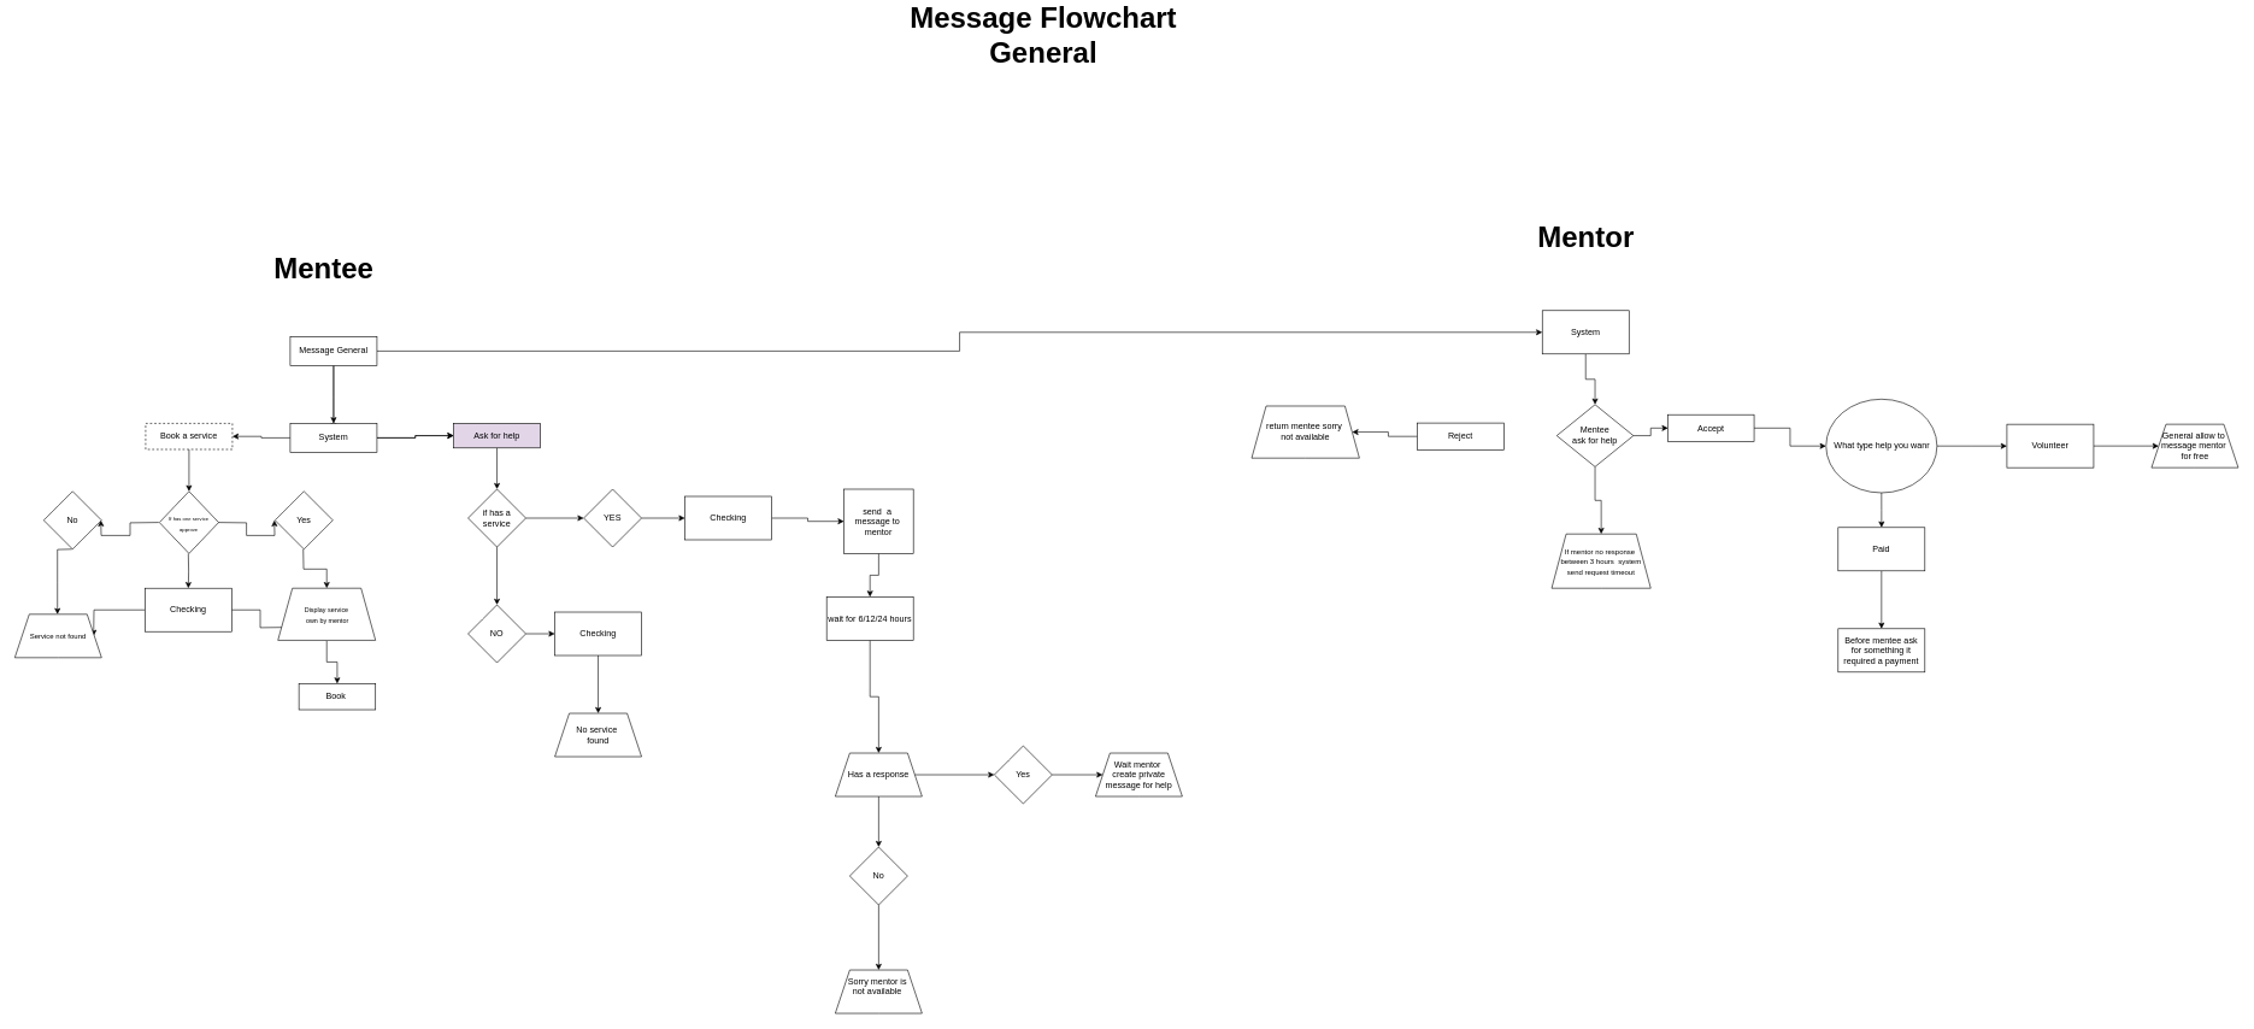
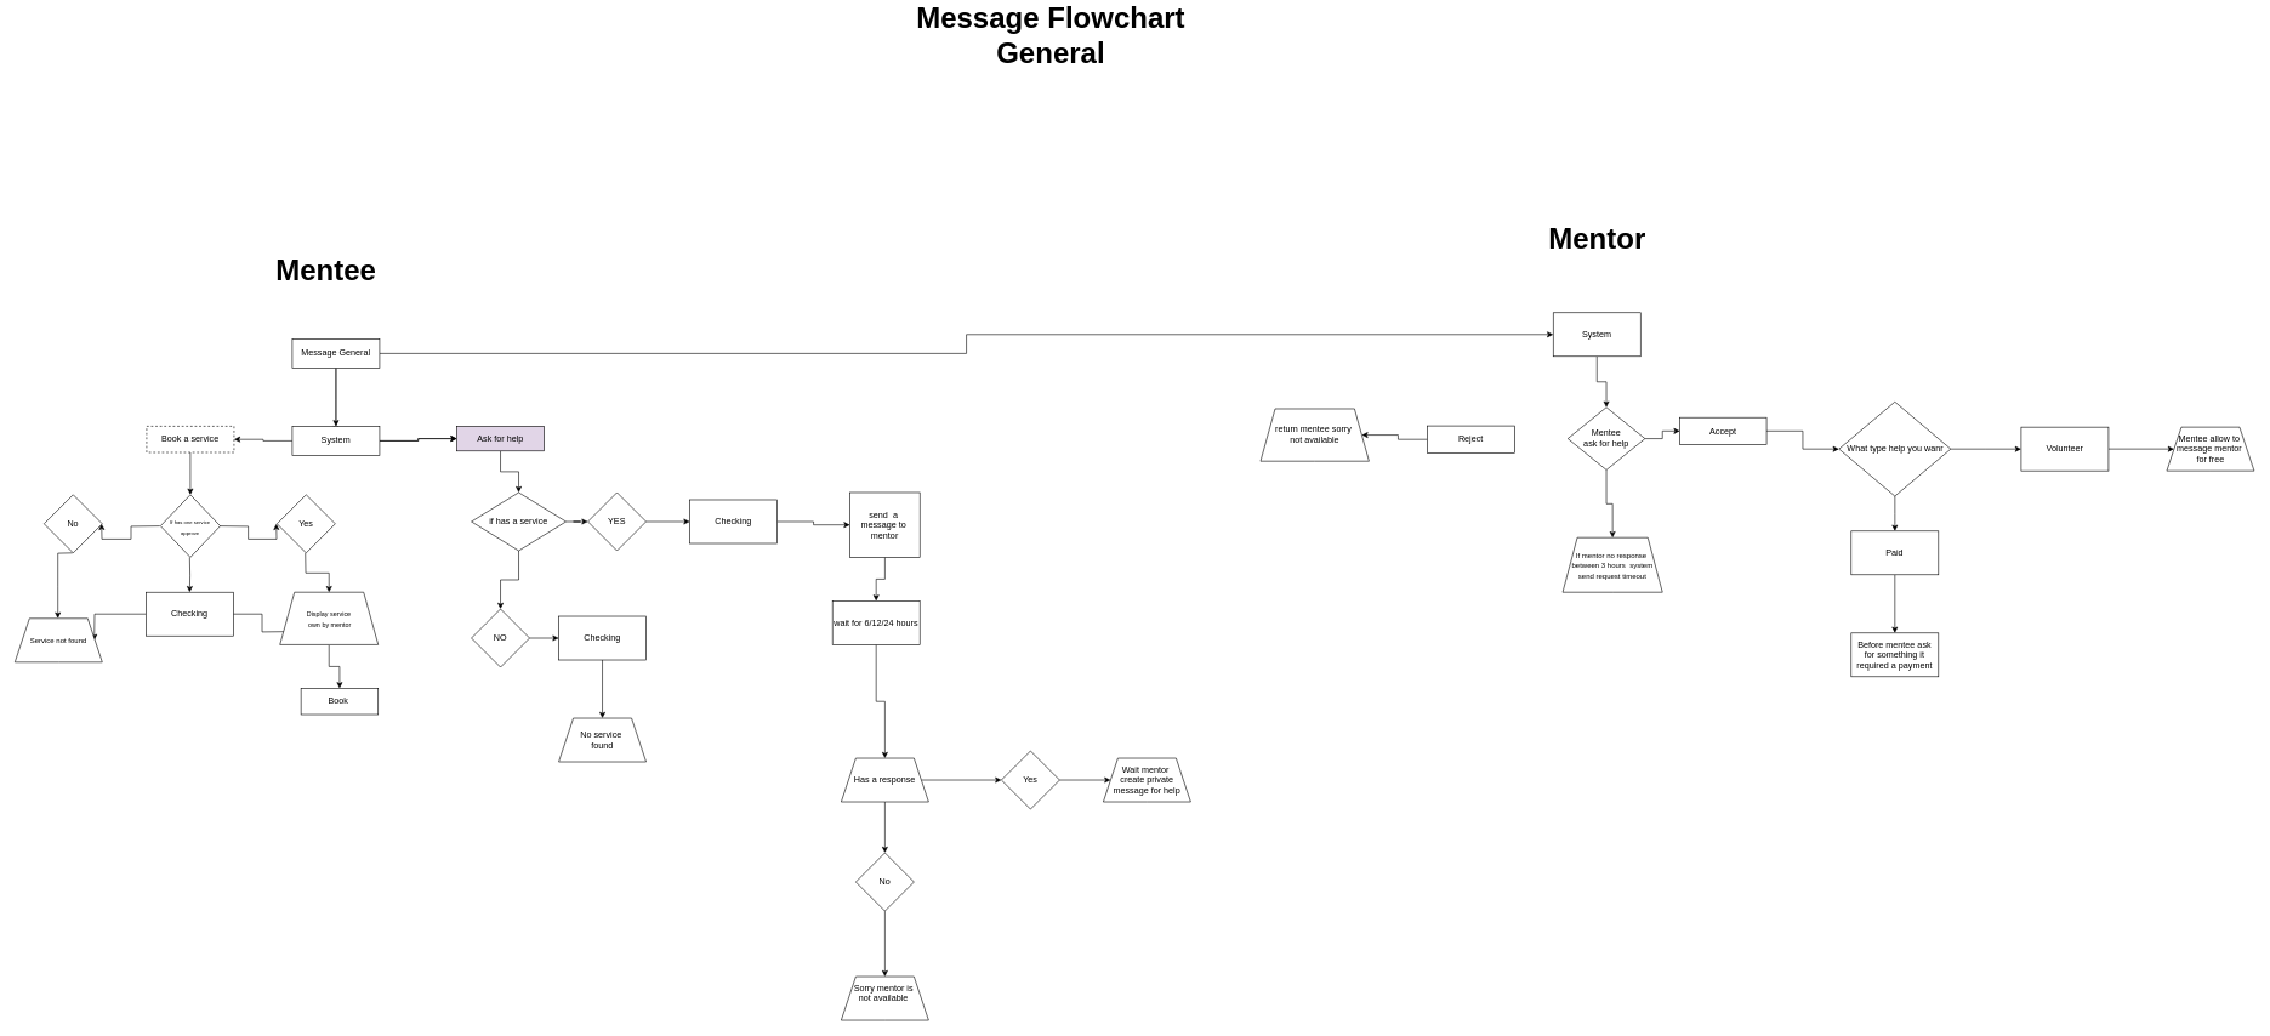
- <mxCell id="68" value="What type help you wanr" style="ellipse;whiteSpace=wrap;html=1;glass=0;strokeWidth=1;shadow=0;arcSize=0;" parent="1" vertex="1"><mxGeometry x="2525.5" y="538.5" width="153.5" height="129.5" as="geometry" /></mxCell>
+ <mxCell id="68" value="What type help you wanr" style="rhombus;whiteSpace=wrap;html=1;rounded=1;glass=0;strokeWidth=1;shadow=0;arcSize=0;" parent="1" vertex="1"><mxGeometry x="2525.5" y="538.5" width="153.5" height="129.5" as="geometry" /></mxCell>
- <mxCell id="75" value="General allow to&amp;nbsp;&lt;div&gt;message mentor&amp;nbsp;&lt;/div&gt;&lt;div&gt;for free&lt;/div&gt;" style="shape=trapezoid;perimeter=trapezoidPerimeter;whiteSpace=wrap;html=1;fixedSize=1;rounded=1;glass=0;strokeWidth=1;shadow=0;arcSize=0;" vertex="1" parent="1"><mxGeometry x="2975.75" y="573.25" width="120" height="60" as="geometry" /></mxCell>
+ <mxCell id="75" value="Mentee allow to&amp;nbsp;&lt;div&gt;message mentor&amp;nbsp;&lt;/div&gt;&lt;div&gt;for free&lt;/div&gt;" style="shape=trapezoid;perimeter=trapezoidPerimeter;whiteSpace=wrap;html=1;fixedSize=1;rounded=1;glass=0;strokeWidth=1;shadow=0;arcSize=0;" vertex="1" parent="1"><mxGeometry x="2975.75" y="573.25" width="120" height="60" as="geometry" /></mxCell>
- <mxCell id="31" value="if has a service" style="rhombus;whiteSpace=wrap;html=1;rounded=1;glass=0;strokeWidth=1;shadow=0;arcSize=0;" parent="1" vertex="1"><mxGeometry x="647" y="663" width="80" height="80" as="geometry" /></mxCell>
+ <mxCell id="31" value="if has a service" style="rhombus;whiteSpace=wrap;html=1;rounded=1;glass=0;strokeWidth=1;shadow=0;arcSize=0;" parent="1" vertex="1"><mxGeometry x="647" y="663" width="130" height="80" as="geometry" /></mxCell>
